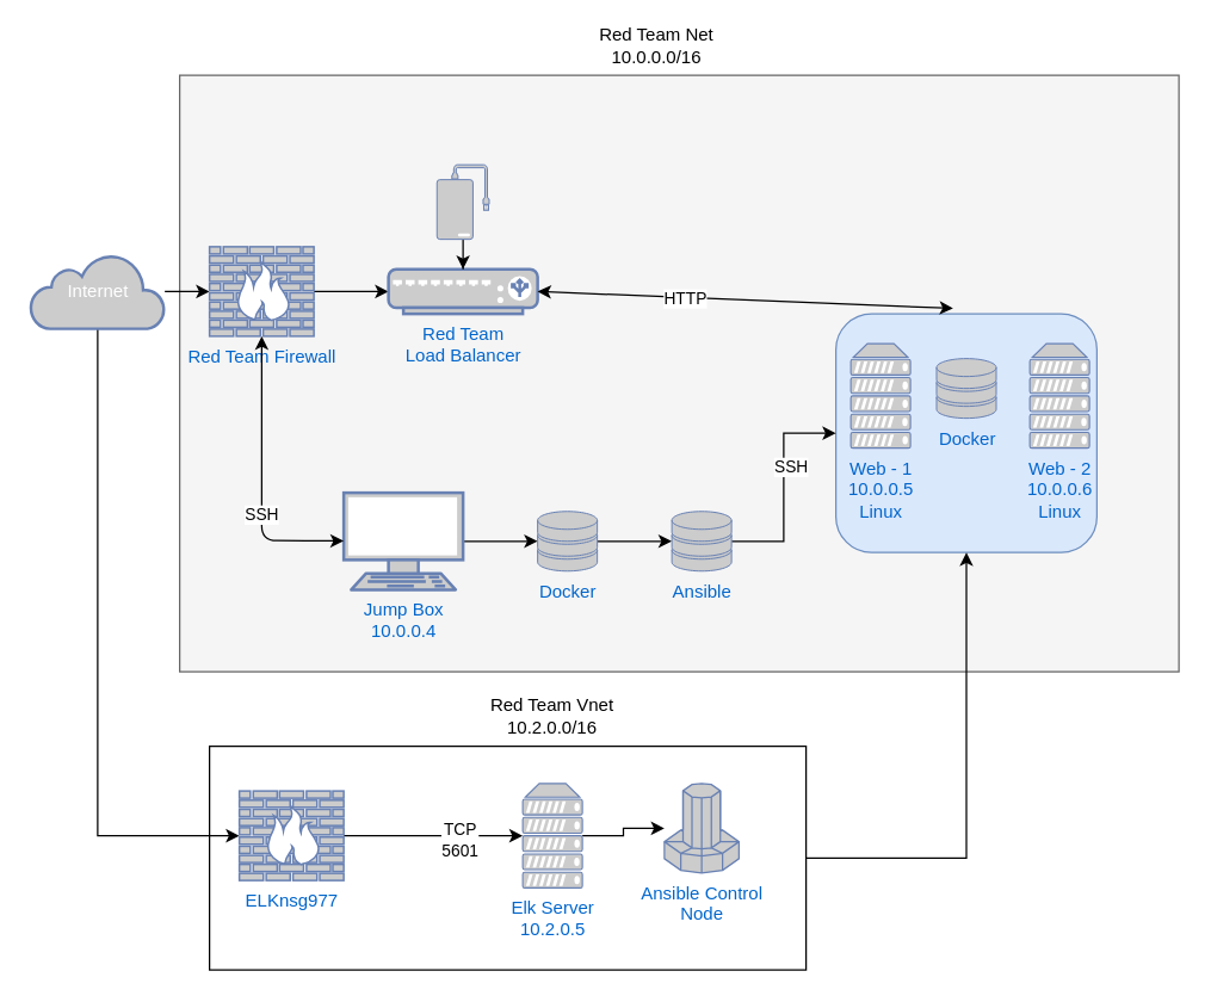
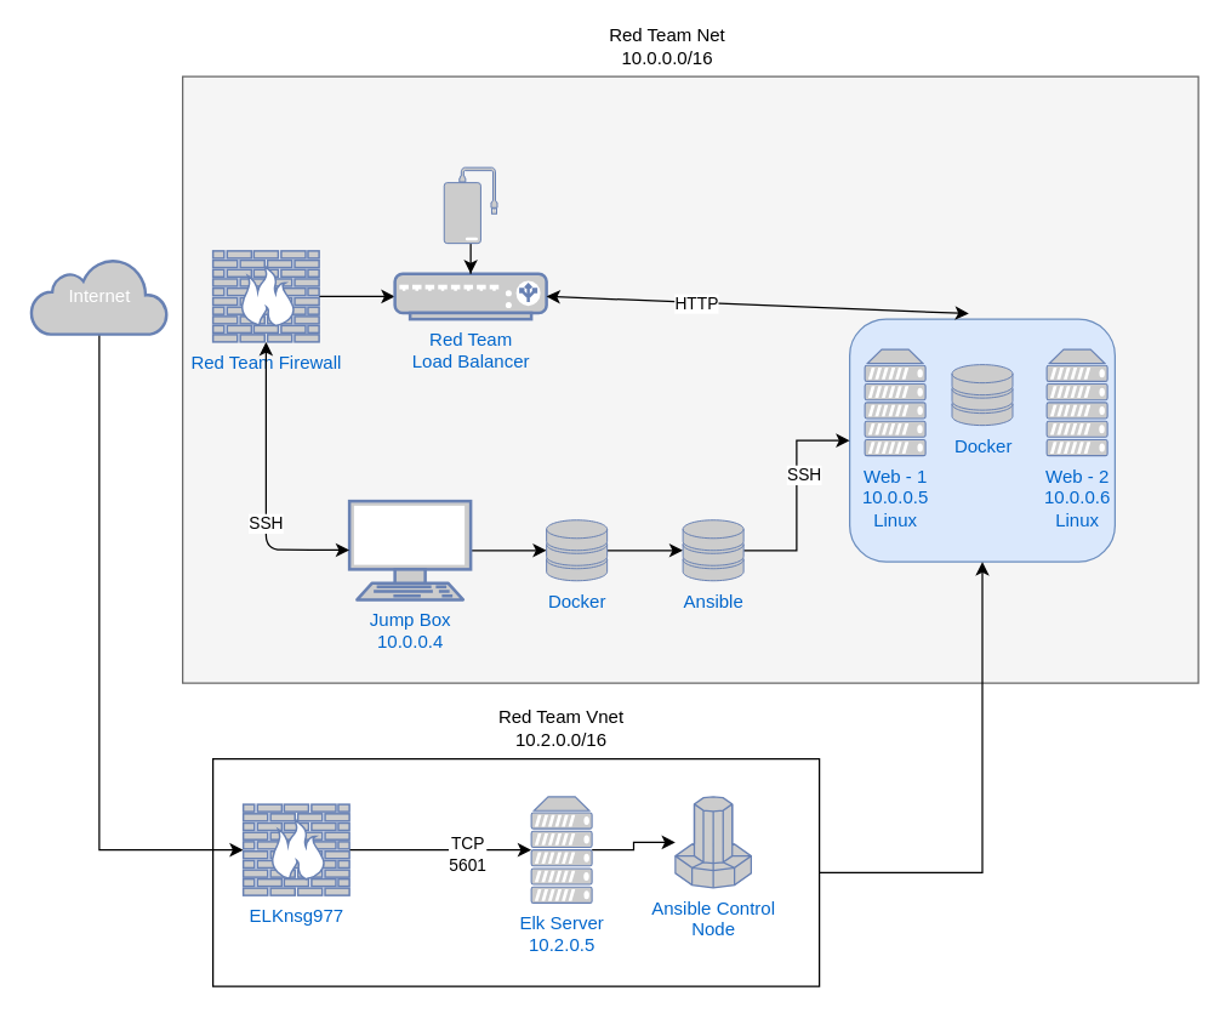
- <mxCell id="5" value="" style="edgeStyle=orthogonalEdgeStyle;rounded=0;orthogonalLoop=1;jettySize=auto;html=1;" parent="1" source="7" target="9" edge="1"><mxGeometry relative="1" as="geometry" /></mxCell>
